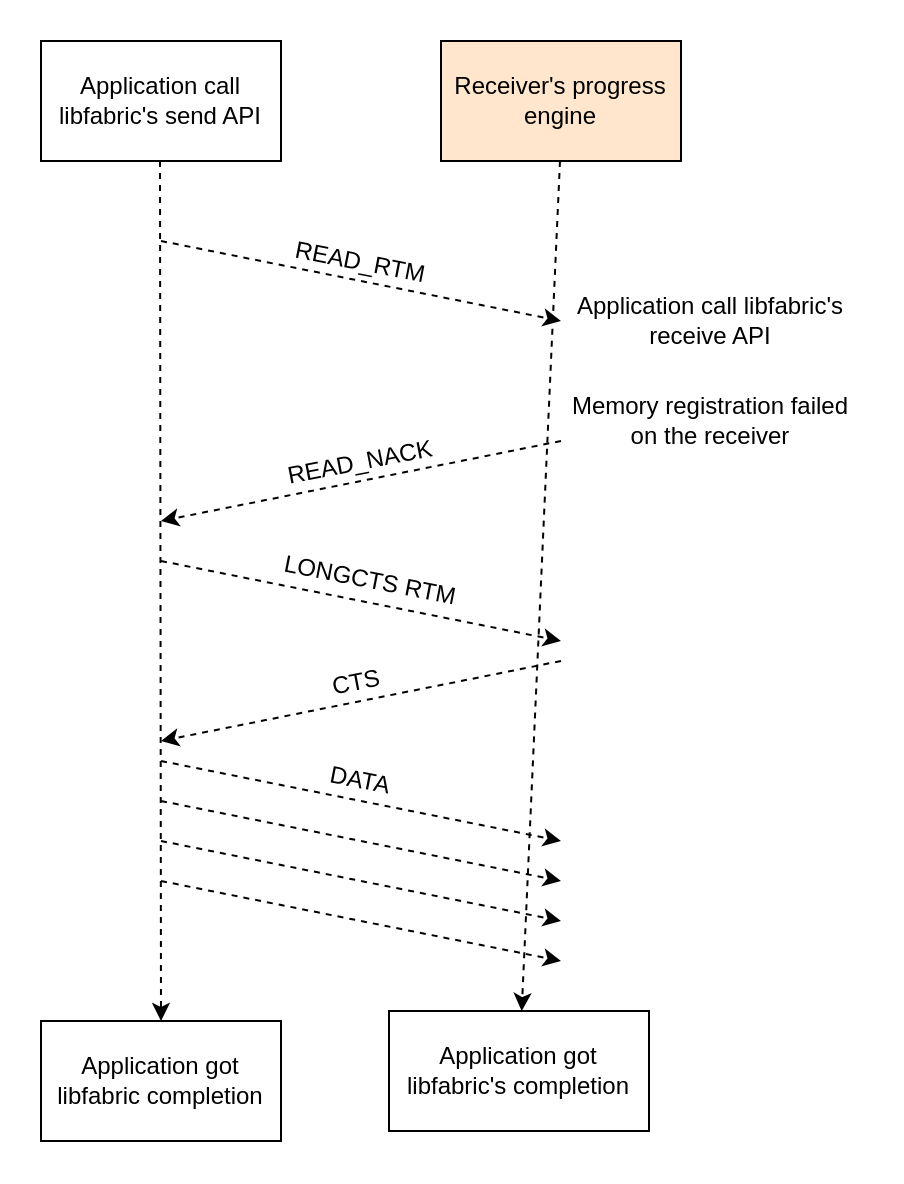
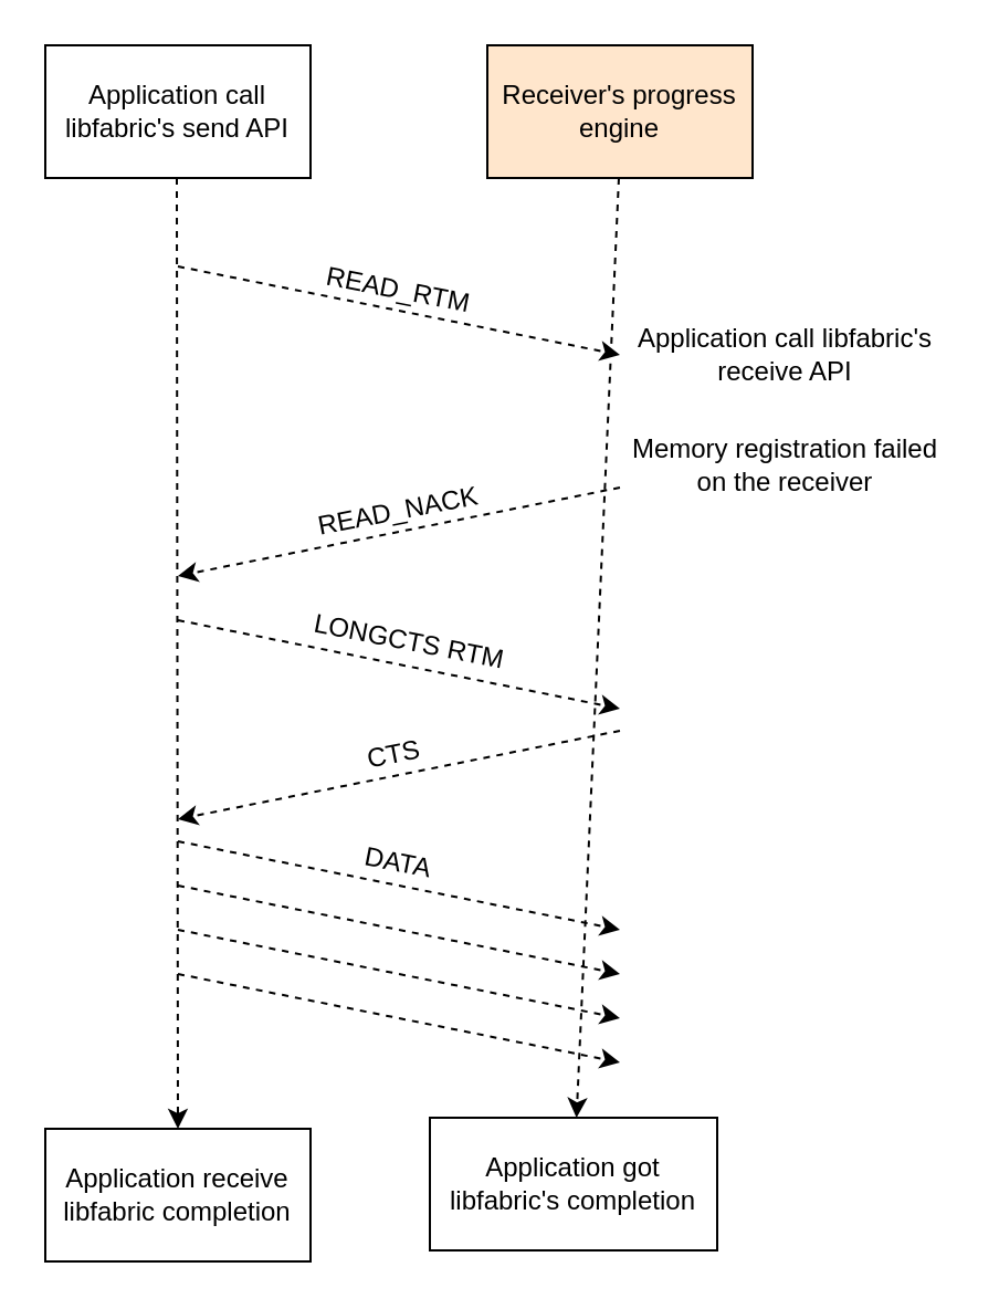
- <mxCell id="7" value="Application got libfabric completion" style="rounded=0;whiteSpace=wrap;html=1;" parent="1" vertex="1"><mxGeometry x="20" y="510" width="120" height="60" as="geometry" /></mxCell>
+ <mxCell id="7" value="Application receive libfabric completion" style="rounded=0;whiteSpace=wrap;html=1;" parent="1" vertex="1"><mxGeometry x="20" y="510" width="120" height="60" as="geometry" /></mxCell>
